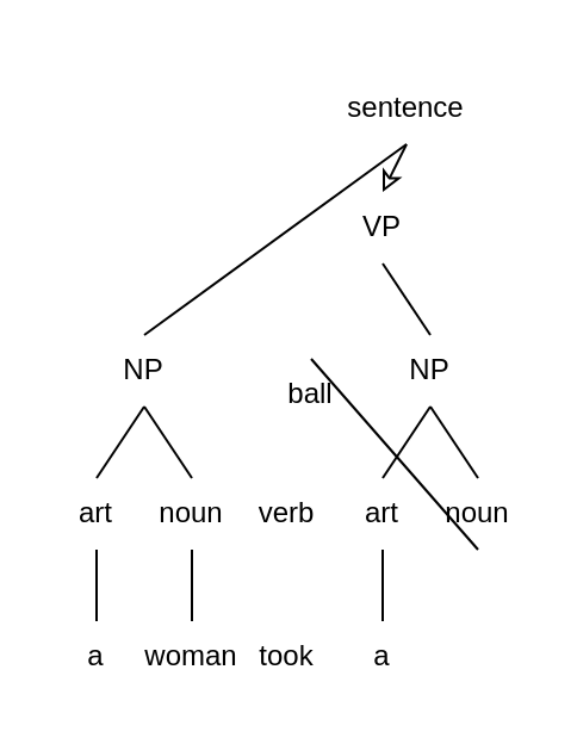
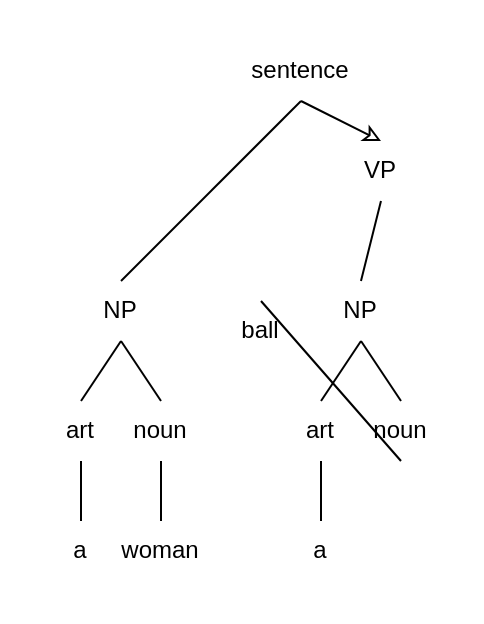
- <mxCell id="3" value="sentence" style="text;html=1;strokeColor=none;fillColor=none;align=center;verticalAlign=middle;whiteSpace=wrap;rounded=0;" parent="1" vertex="1"><mxGeometry x="140" y="30" width="60" height="30" as="geometry" /></mxCell>
+ <mxCell id="3" value="sentence" style="text;html=1;strokeColor=none;fillColor=none;align=center;verticalAlign=middle;whiteSpace=wrap;rounded=0;" parent="1" vertex="1"><mxGeometry x="120" width="60" height="30" as="geometry" y="20" /></mxCell>
- <mxCell id="5" value="VP" style="text;html=1;strokeColor=none;fillColor=none;align=center;verticalAlign=middle;whiteSpace=wrap;rounded=0;" parent="1" vertex="1"><mxGeometry x="140" y="80" width="40" height="30" as="geometry" /></mxCell>
+ <mxCell id="5" value="VP" style="text;html=1;strokeColor=none;fillColor=none;align=center;verticalAlign=middle;whiteSpace=wrap;rounded=0;" parent="1" vertex="1"><mxGeometry x="170" y="70" width="40" height="30" as="geometry" /></mxCell>
- <mxCell id="18" value="verb" style="text;html=1;strokeColor=none;fillColor=none;align=center;verticalAlign=middle;whiteSpace=wrap;rounded=0;" parent="1" vertex="1"><mxGeometry x="100" y="200" width="40" height="30" as="geometry" /></mxCell>
- <mxCell id="9" value="took" style="text;html=1;strokeColor=none;fillColor=none;align=center;verticalAlign=middle;whiteSpace=wrap;rounded=0;" parent="1" vertex="1"><mxGeometry x="100" y="260" width="40" height="30" as="geometry" /></mxCell>
